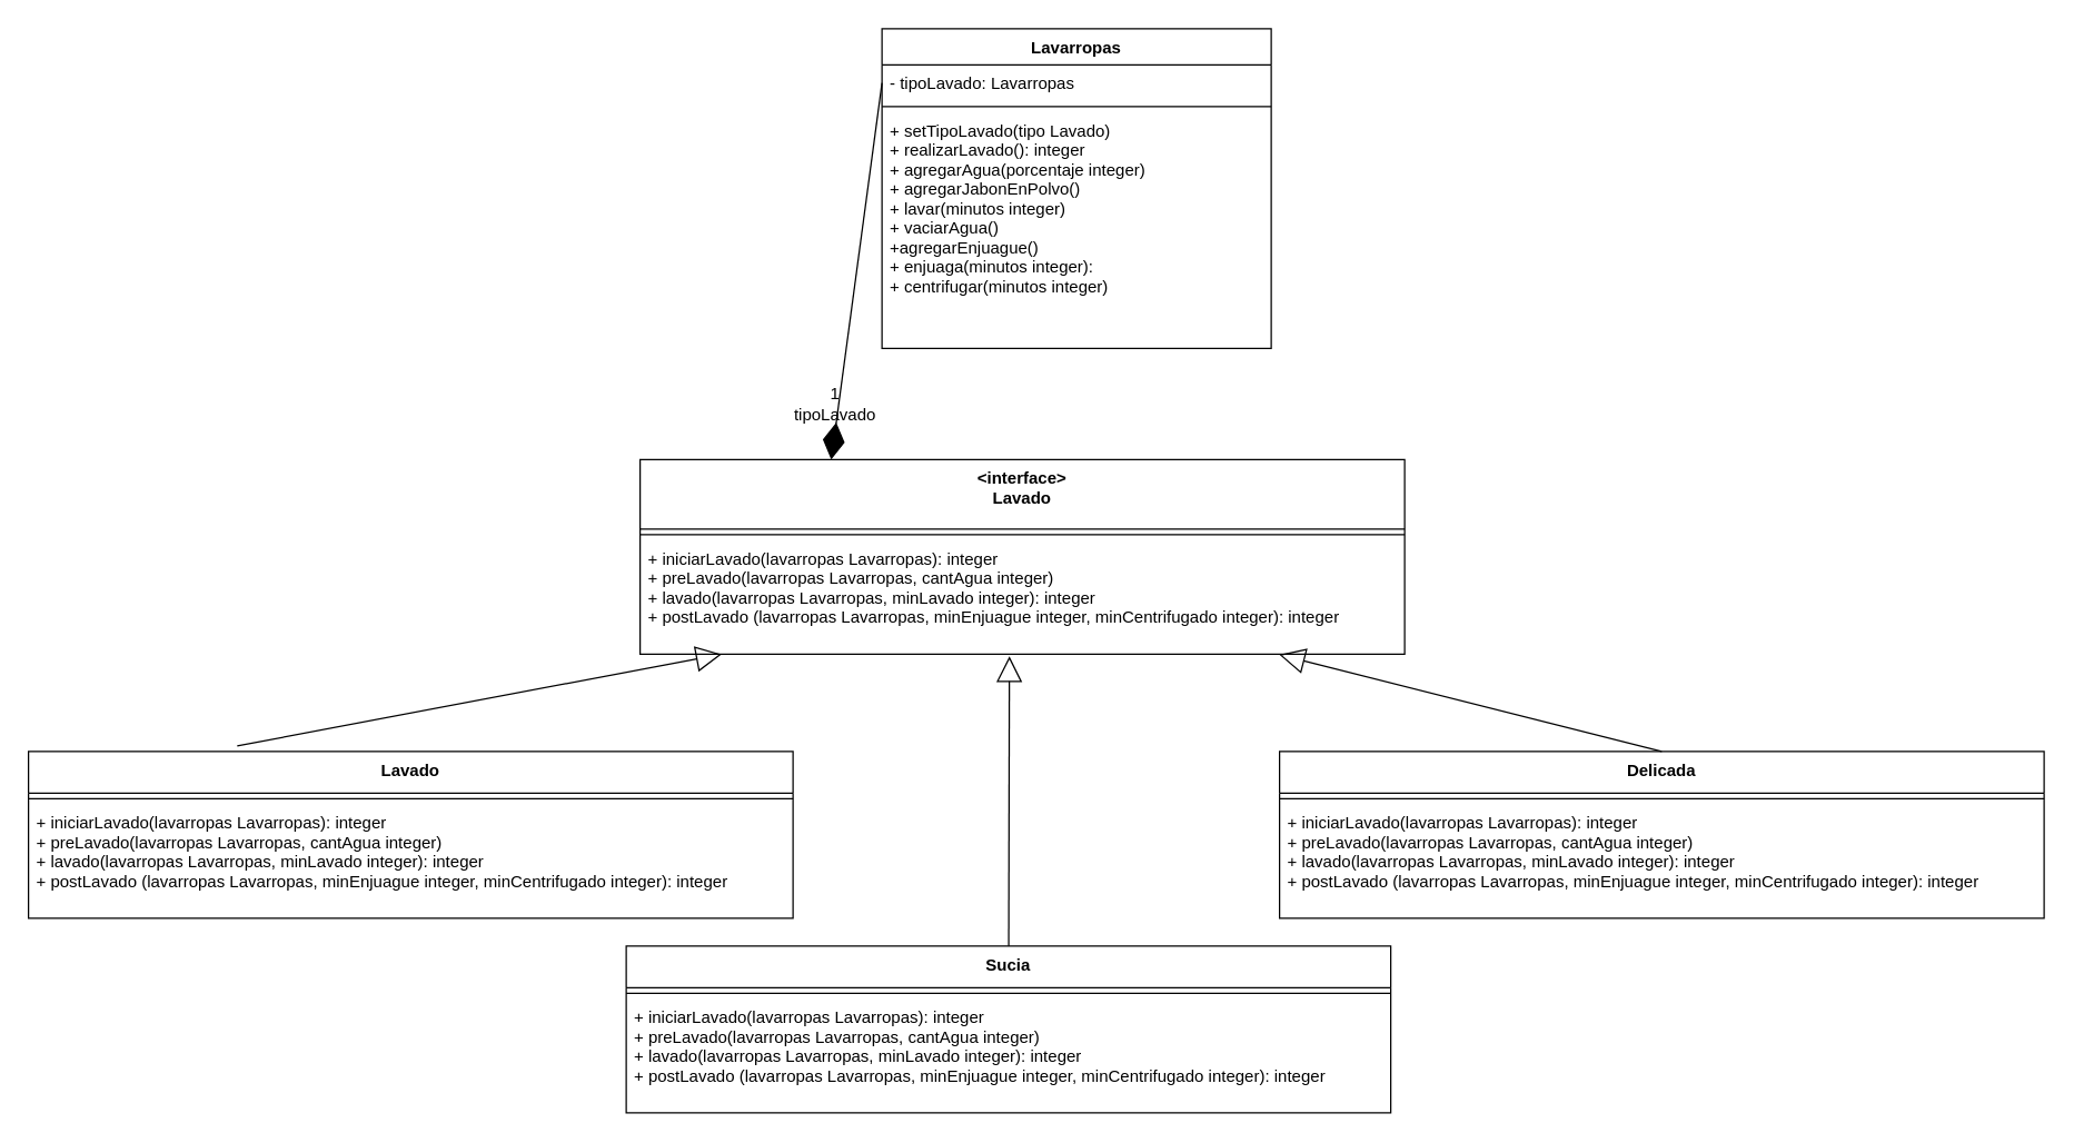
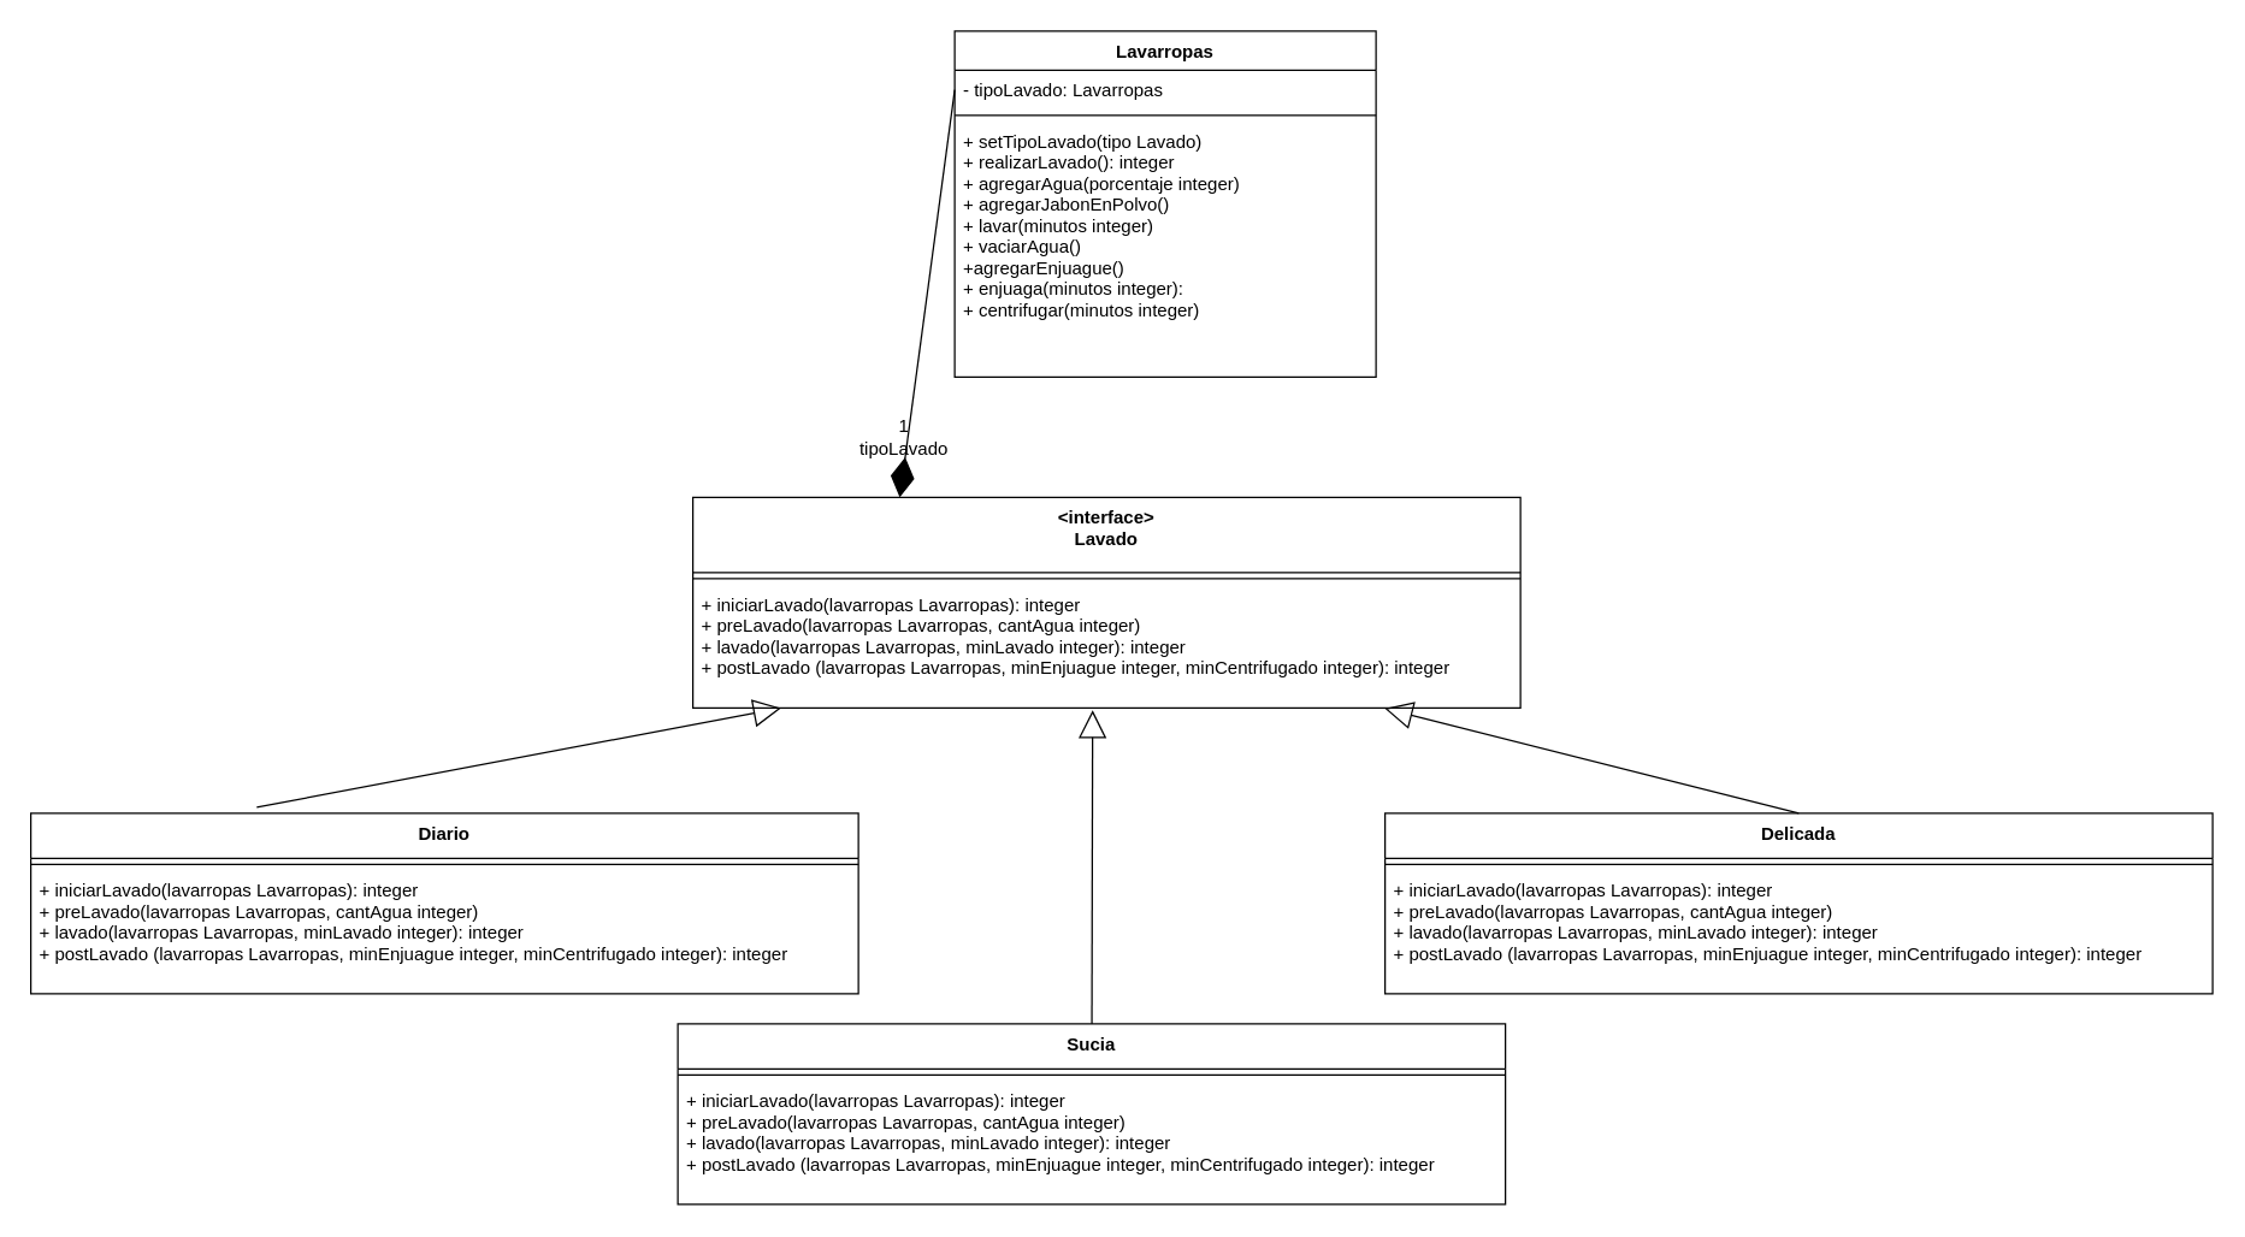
- <mxCell id="11" value="Lavado" style="swimlane;fontStyle=1;align=center;verticalAlign=top;childLayout=stackLayout;horizontal=1;startSize=30;horizontalStack=0;resizeParent=1;resizeParentMax=0;resizeLast=0;collapsible=1;marginBottom=0;" vertex="1" parent="1"><mxGeometry x="20" y="540" width="550" height="120" as="geometry" /></mxCell>
+ <mxCell id="11" value="Diario" style="swimlane;fontStyle=1;align=center;verticalAlign=top;childLayout=stackLayout;horizontal=1;startSize=30;horizontalStack=0;resizeParent=1;resizeParentMax=0;resizeLast=0;collapsible=1;marginBottom=0;" vertex="1" parent="1"><mxGeometry x="20" y="540" width="550" height="120" as="geometry" /></mxCell>
